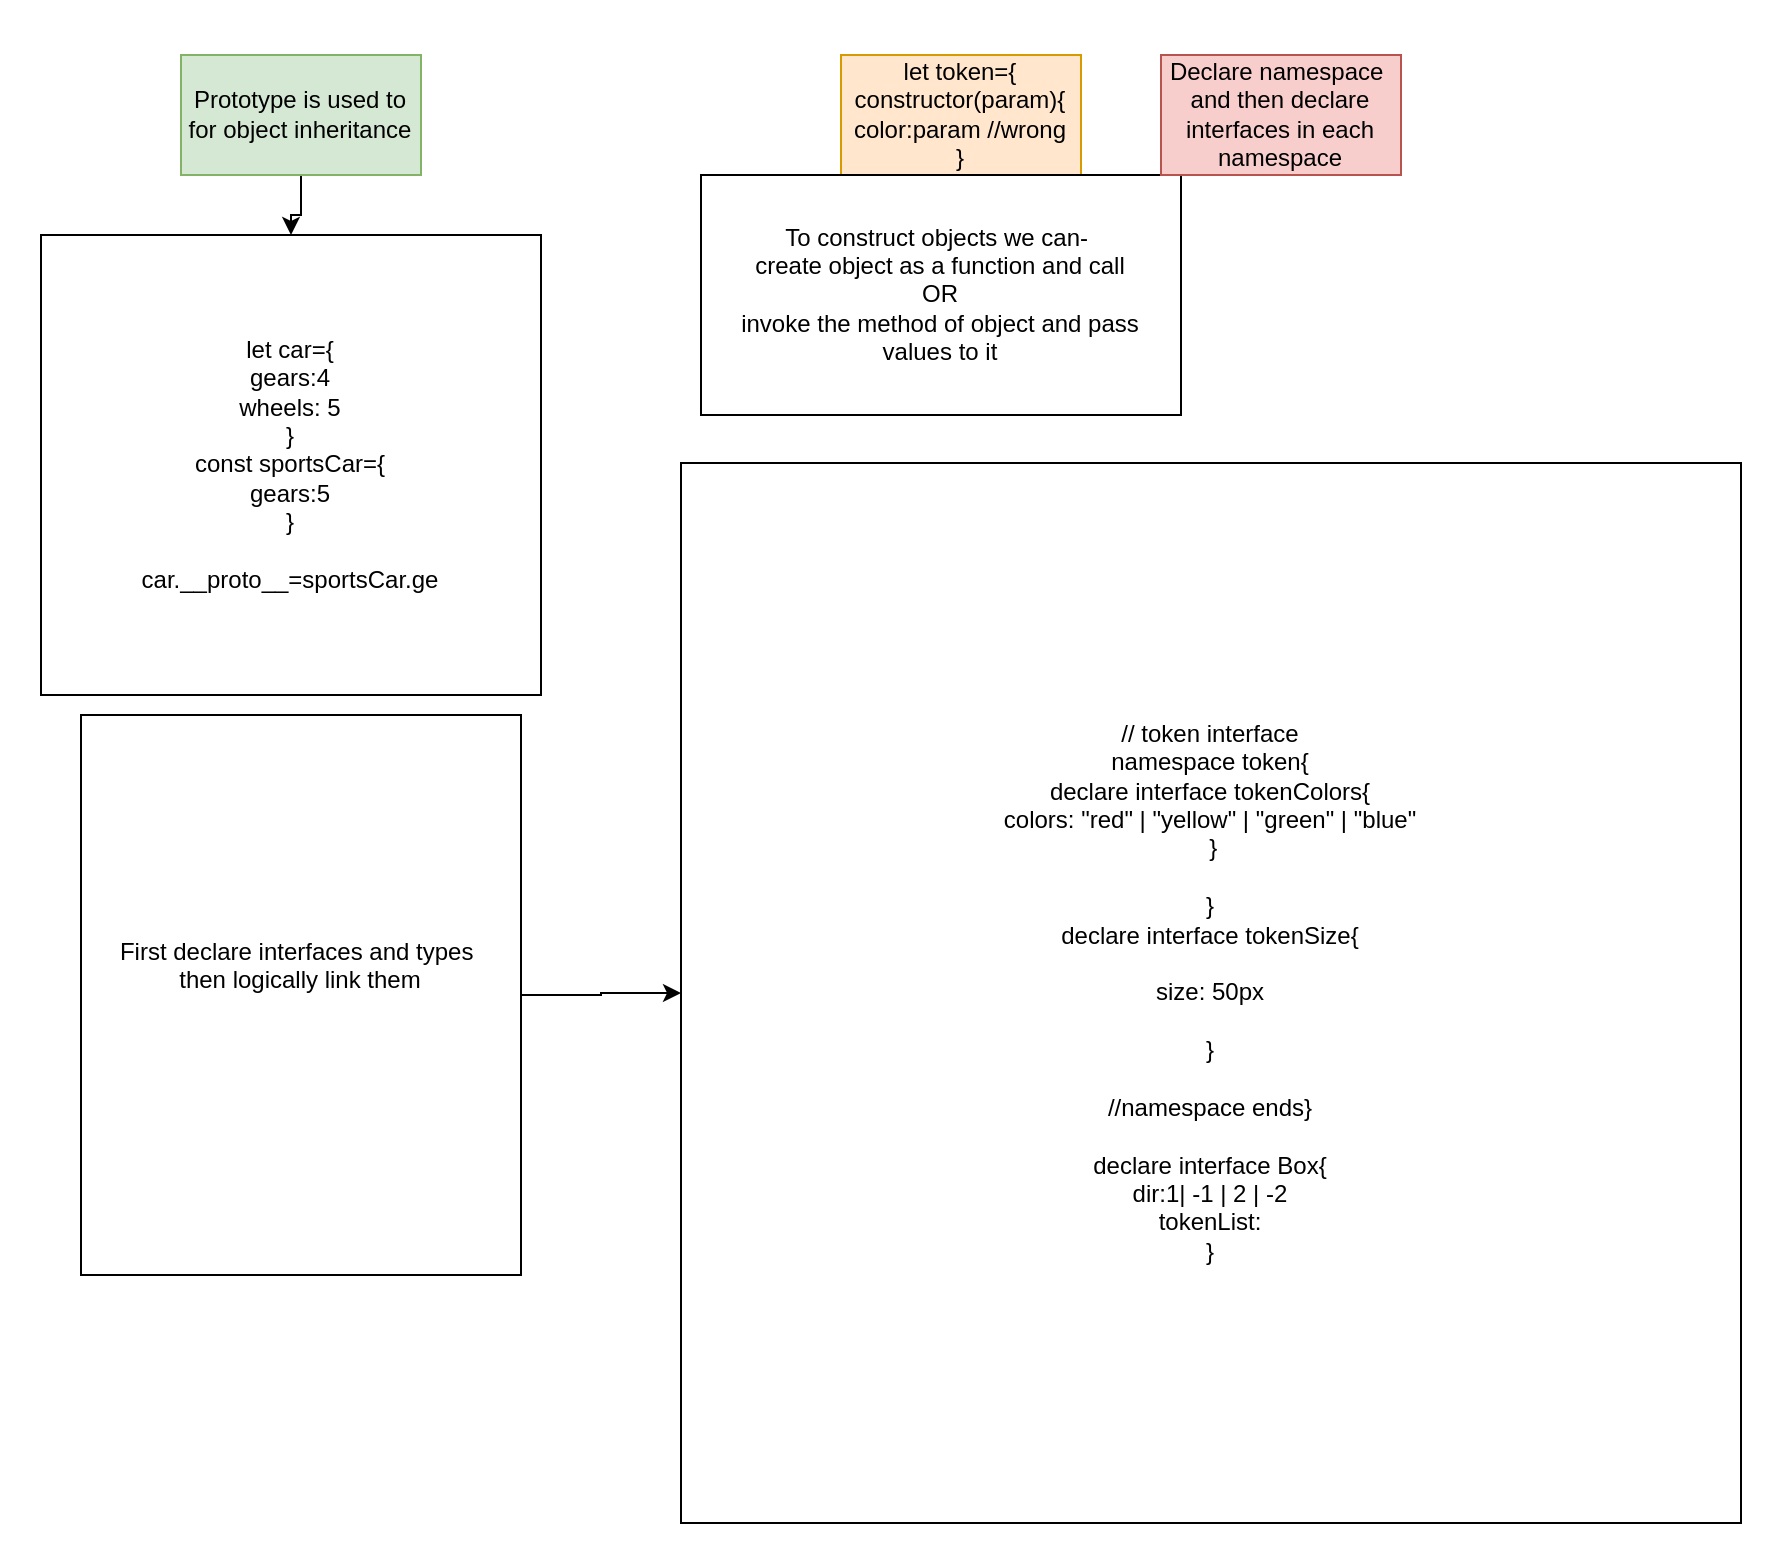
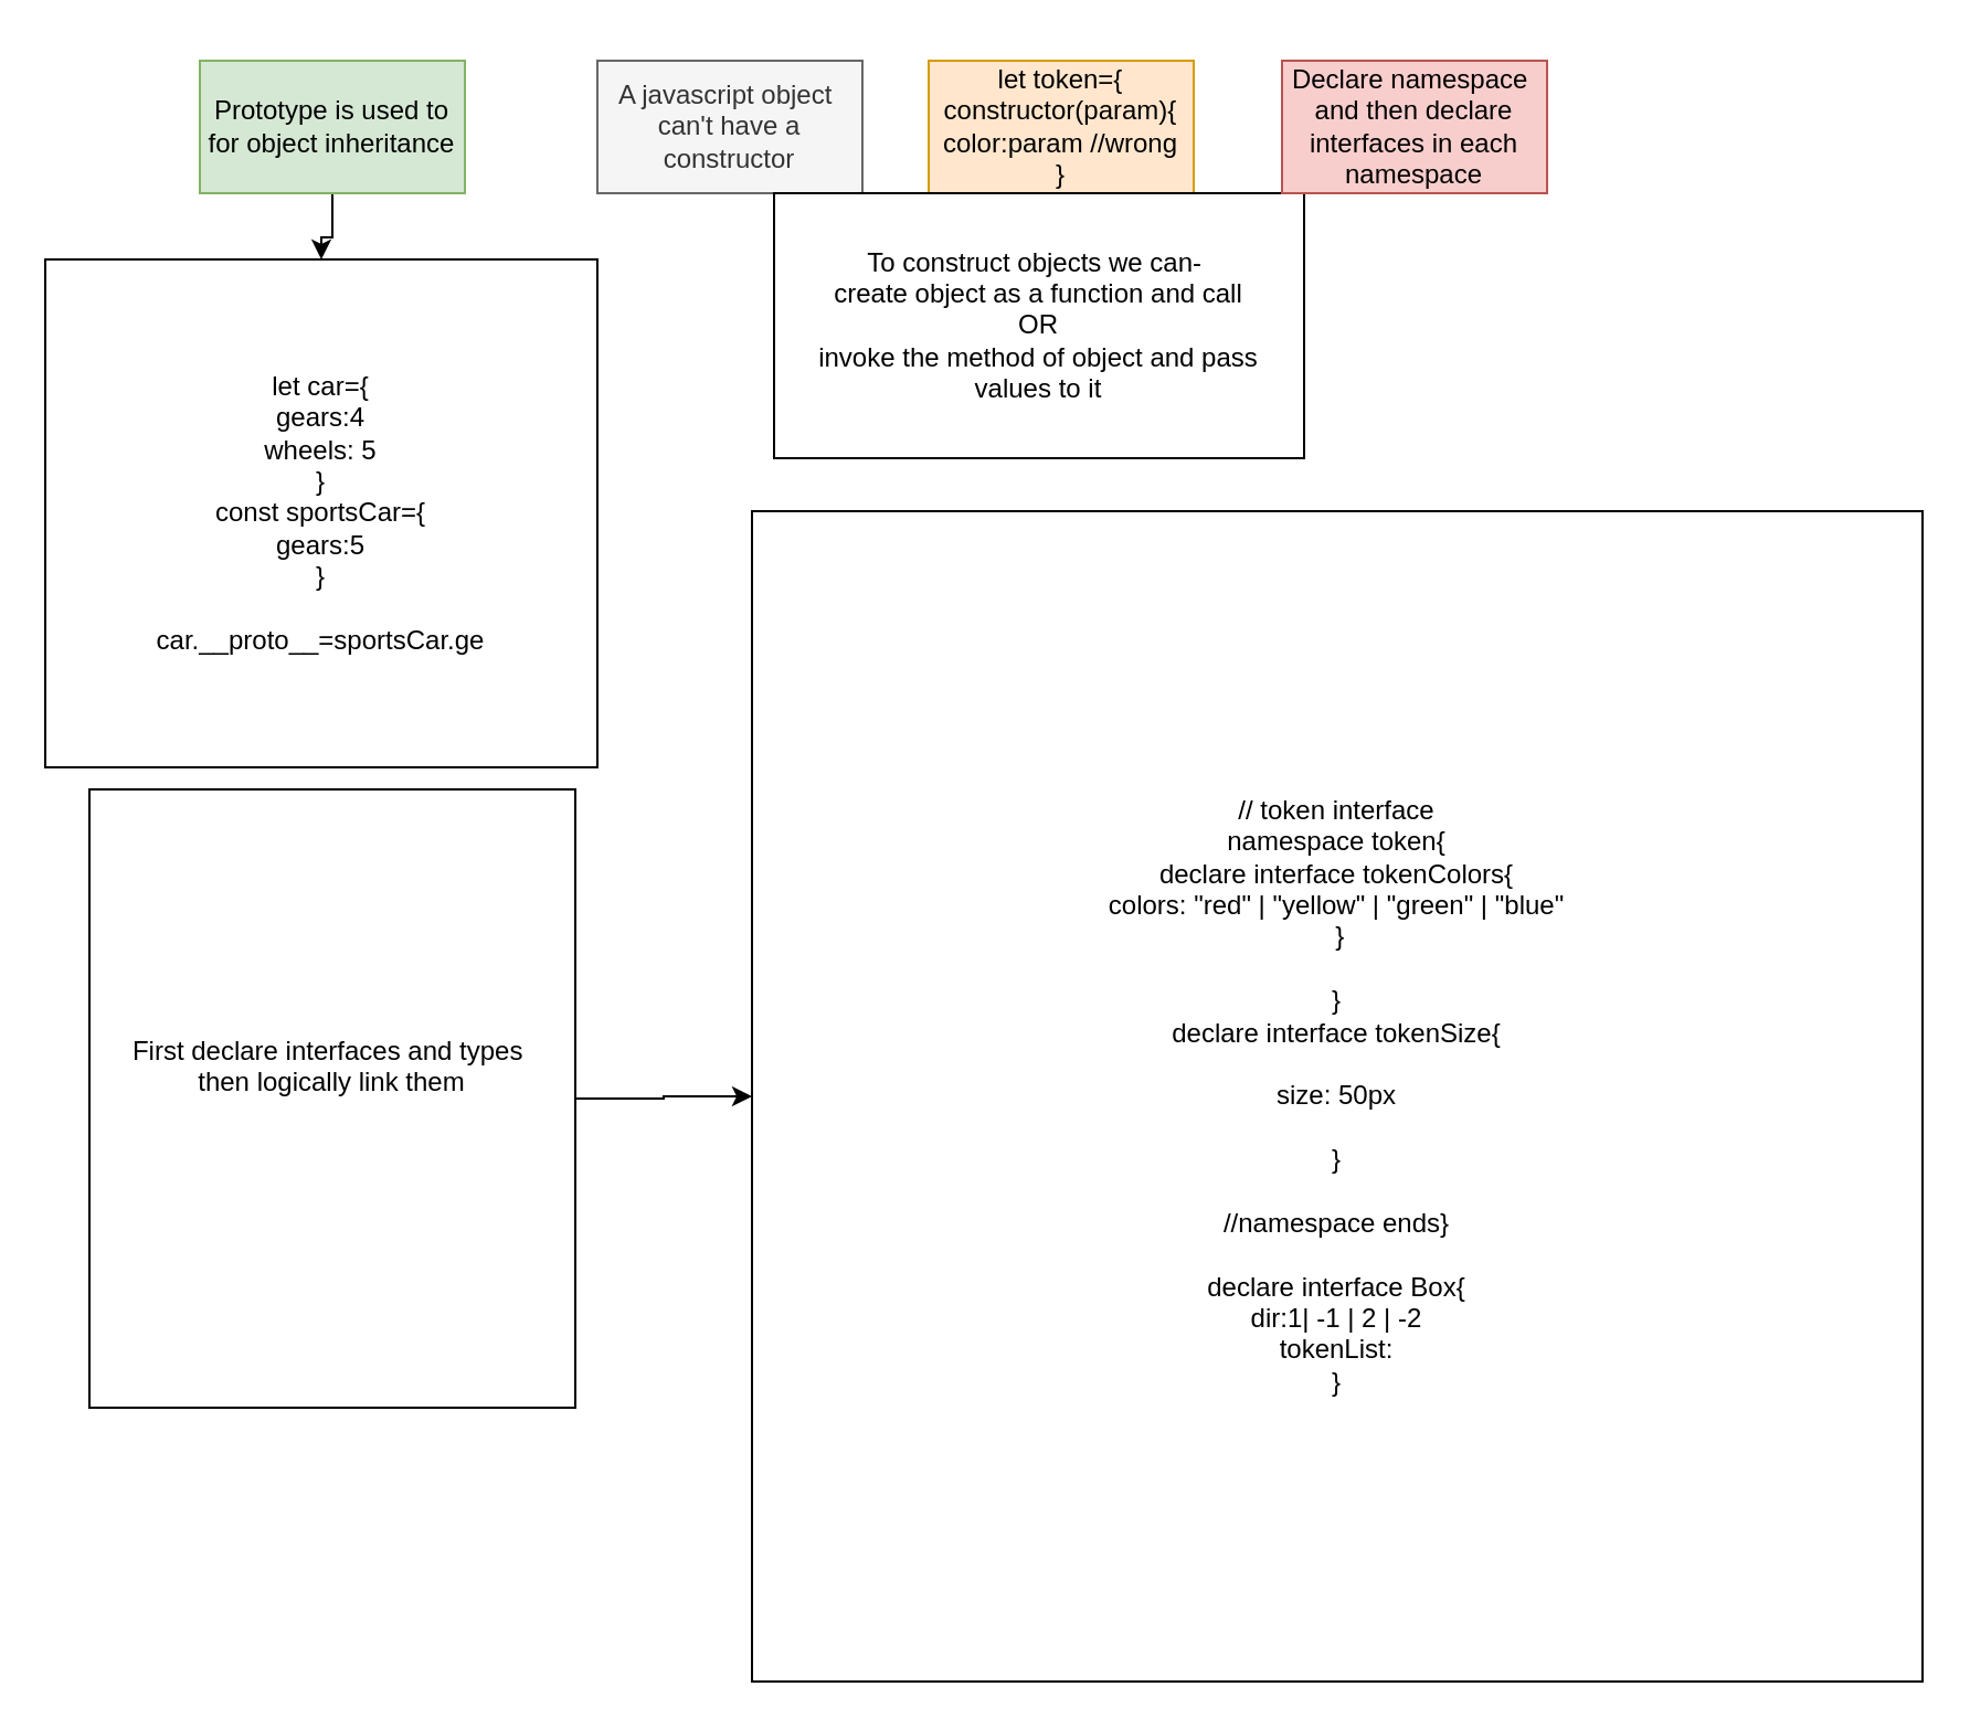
+ <mxCell id="5" value="A javascript object&amp;nbsp;&lt;div&gt;can't have a constructor&lt;/div&gt;" style="rounded=0;whiteSpace=wrap;html=1;fillColor=#f5f5f5;fontColor=#333333;strokeColor=#666666;" vertex="1" parent="1"><mxGeometry x="270" y="20" width="120" height="60" as="geometry" /></mxCell>
